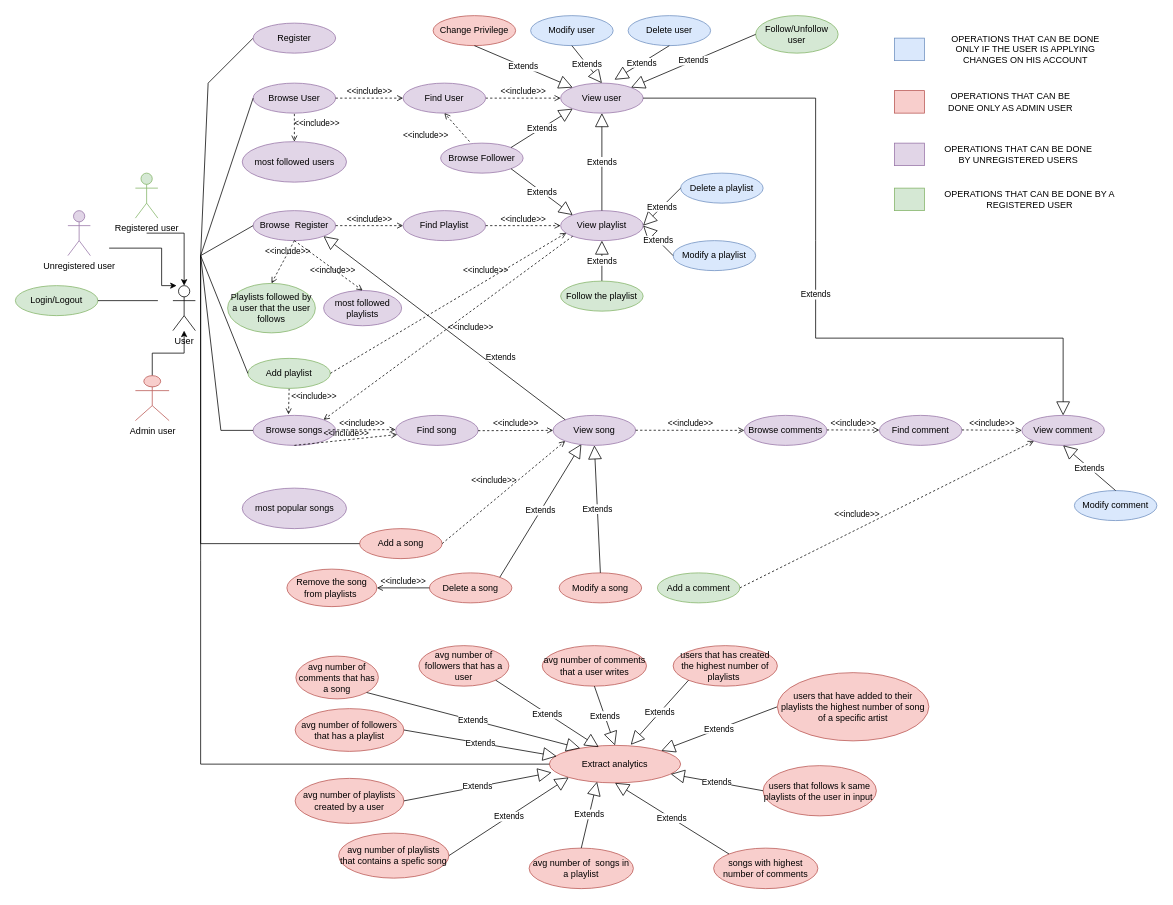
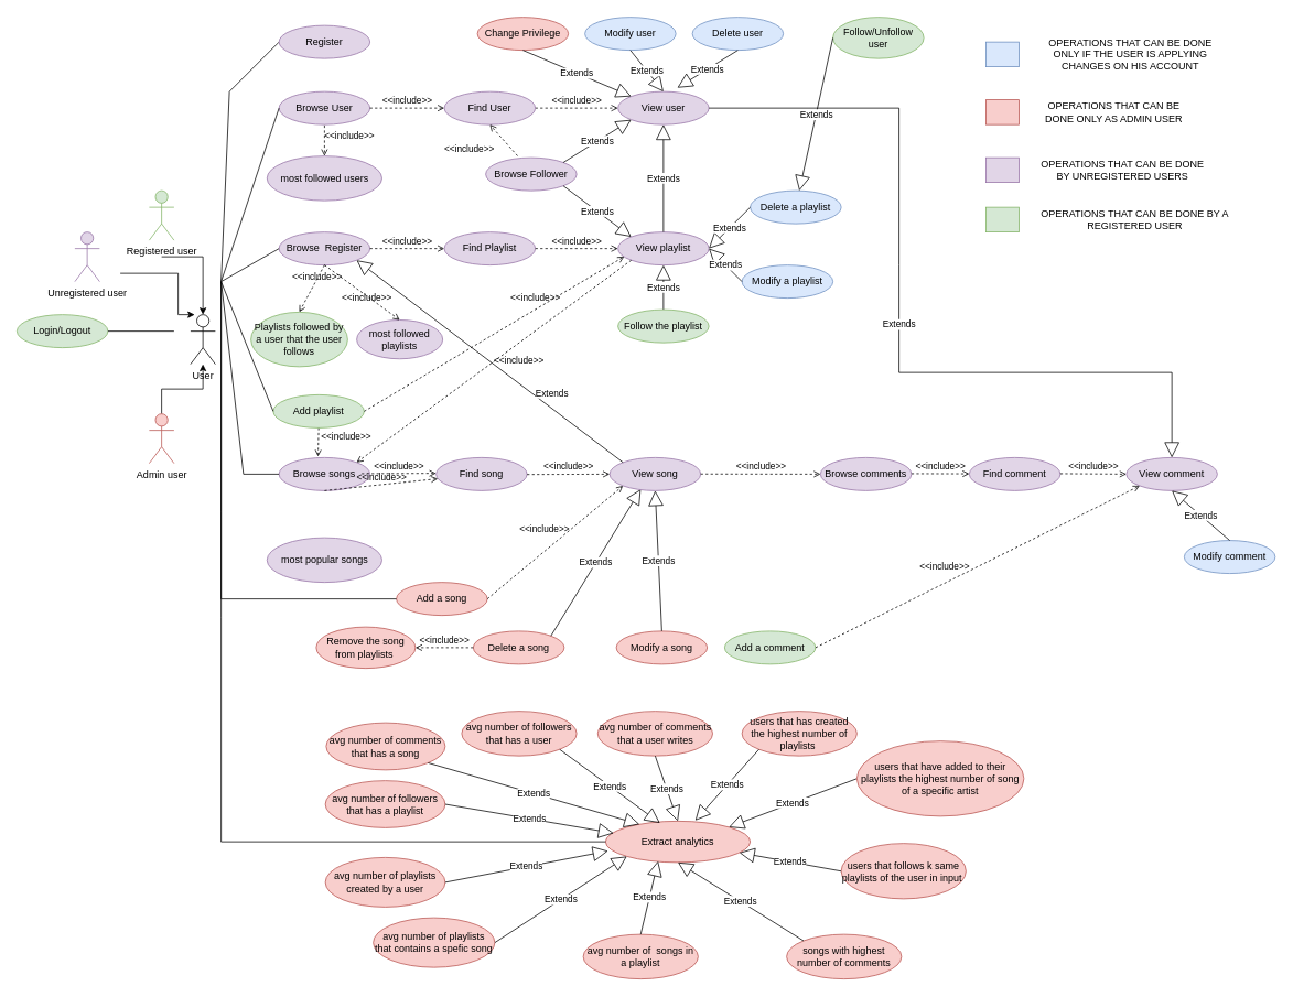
- <mxCell id="45" value="Extends" style="endArrow=block;endSize=16;endFill=0;html=1;rounded=0;entryX=1;entryY=0;entryDx=0;entryDy=0;exitX=0;exitY=0.5;exitDx=0;exitDy=0;" parent="1" source="44" target="34" edge="1"><mxGeometry width="160" relative="1" as="geometry"><mxPoint x="1162" y="310" as="sourcePoint" /><mxPoint x="890.575" y="154.256" as="targetPoint" /></mxGeometry></mxCell>
+ <mxCell id="45" value="Extends" style="endArrow=block;endSize=16;endFill=0;html=1;rounded=0;exitX=0;exitY=0.5;exitDx=0;exitDy=0;" parent="1" source="44" target="30" edge="1"><mxGeometry width="160" relative="1" as="geometry"><mxPoint x="1162" y="310" as="sourcePoint" /><mxPoint x="890.575" y="154.256" as="targetPoint" /></mxGeometry></mxCell>
- <mxCell id="6" value="Admin user" style="shape=umlActor;verticalLabelPosition=bottom;verticalAlign=top;html=1;outlineConnect=0;fillColor=#f8cecc;strokeColor=#b85450;" parent="1" vertex="1"><mxGeometry x="180" y="500" width="45" height="60" as="geometry" /></mxCell>
+ <mxCell id="6" value="Admin user" style="shape=umlActor;verticalLabelPosition=bottom;verticalAlign=top;html=1;outlineConnect=0;fillColor=#f8cecc;strokeColor=#b85450;" parent="1" vertex="1"><mxGeometry x="180" y="500" width="30" height="60" as="geometry" /></mxCell>
- <mxCell id="15" value="&amp;lt;&amp;lt;include&amp;gt;&amp;gt;" style="html=1;verticalAlign=bottom;labelBackgroundColor=none;endArrow=open;endFill=0;dashed=0;rounded=0;exitX=0;exitY=0.5;exitDx=0;exitDy=0;entryX=1;entryY=0.5;entryDx=0;entryDy=0;" parent="1" source="9" target="14" edge="1"><mxGeometry width="160" relative="1" as="geometry"><mxPoint x="652" y="493" as="sourcePoint" /><mxPoint x="812" y="493" as="targetPoint" /></mxGeometry></mxCell>
+ <mxCell id="15" value="&amp;lt;&amp;lt;include&amp;gt;&amp;gt;" style="html=1;verticalAlign=bottom;labelBackgroundColor=none;endArrow=open;endFill=0;dashed=1;rounded=0;exitX=0;exitY=0.5;exitDx=0;exitDy=0;entryX=1;entryY=0.5;entryDx=0;entryDy=0;" parent="1" source="9" target="14" edge="1"><mxGeometry width="160" relative="1" as="geometry"><mxPoint x="652" y="493" as="sourcePoint" /><mxPoint x="812" y="493" as="targetPoint" /></mxGeometry></mxCell>
- <mxCell id="95" value="avg number of followers that has a user" style="ellipse;whiteSpace=wrap;html=1;fillColor=#f8cecc;strokeColor=#b85450;" parent="1" vertex="1"><mxGeometry x="558" y="860" width="120" height="54" as="geometry" /></mxCell>
+ <mxCell id="95" value="avg number of followers that has a user" style="ellipse;whiteSpace=wrap;html=1;fillColor=#f8cecc;strokeColor=#b85450;" parent="1" vertex="1"><mxGeometry x="558" y="860" width="139" height="54" as="geometry" /></mxCell>
- <mxCell id="94" value="avg number of comments that has a song" style="ellipse;whiteSpace=wrap;html=1;fillColor=#f8cecc;strokeColor=#b85450;" parent="1" vertex="1"><mxGeometry x="394" y="874" width="110" height="57" as="geometry" /></mxCell>
+ <mxCell id="94" value="avg number of comments that has a song" style="ellipse;whiteSpace=wrap;html=1;fillColor=#f8cecc;strokeColor=#b85450;" parent="1" vertex="1"><mxGeometry x="394" y="874" width="144" height="57" as="geometry" /></mxCell>
